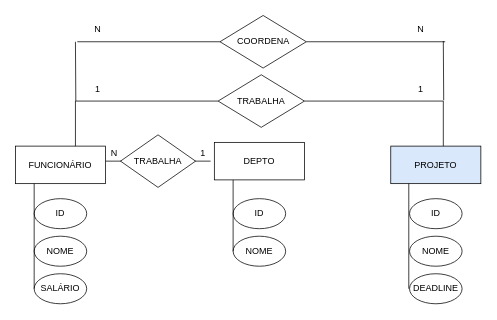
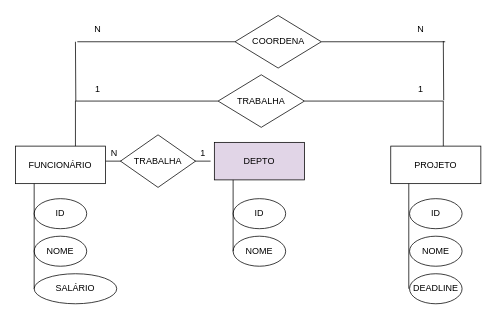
- <mxCell id="20" value="COORDENA" style="rhombus;whiteSpace=wrap;html=1;" vertex="1" parent="1"><mxGeometry x="292.5" y="20" width="115" height="70" as="geometry" /></mxCell>
+ <mxCell id="20" value="COORDENA" style="rhombus;whiteSpace=wrap;html=1;" vertex="1" parent="1"><mxGeometry x="312.5" y="20" width="115" height="70" as="geometry" /></mxCell>
- <mxCell id="27" value="DEPTO" style="rounded=0;whiteSpace=wrap;html=1;" vertex="1" parent="1"><mxGeometry x="285" y="189" width="120" height="50" as="geometry" /></mxCell>
+ <mxCell id="27" value="DEPTO" style="rounded=0;whiteSpace=wrap;html=1;fillColor=#e1d5e7;" vertex="1" parent="1"><mxGeometry x="285" y="189" width="120" height="50" as="geometry" /></mxCell>
- <mxCell id="23" value="PROJETO" style="rounded=0;whiteSpace=wrap;html=1;fillColor=#dae8fc;" vertex="1" parent="1"><mxGeometry x="520" y="194" width="120" height="50" as="geometry" /></mxCell>
+ <mxCell id="23" value="PROJETO" style="rounded=0;whiteSpace=wrap;html=1;" vertex="1" parent="1"><mxGeometry x="520" y="194" width="120" height="50" as="geometry" /></mxCell>
- <mxCell id="5" value="SALÁRIO" style="ellipse;whiteSpace=wrap;html=1;" vertex="1" parent="1"><mxGeometry x="45" y="364" width="70" height="40" as="geometry" /></mxCell>
+ <mxCell id="5" value="SALÁRIO" style="ellipse;whiteSpace=wrap;html=1;" vertex="1" parent="1"><mxGeometry x="45" y="364" width="110" height="40" as="geometry" /></mxCell>
